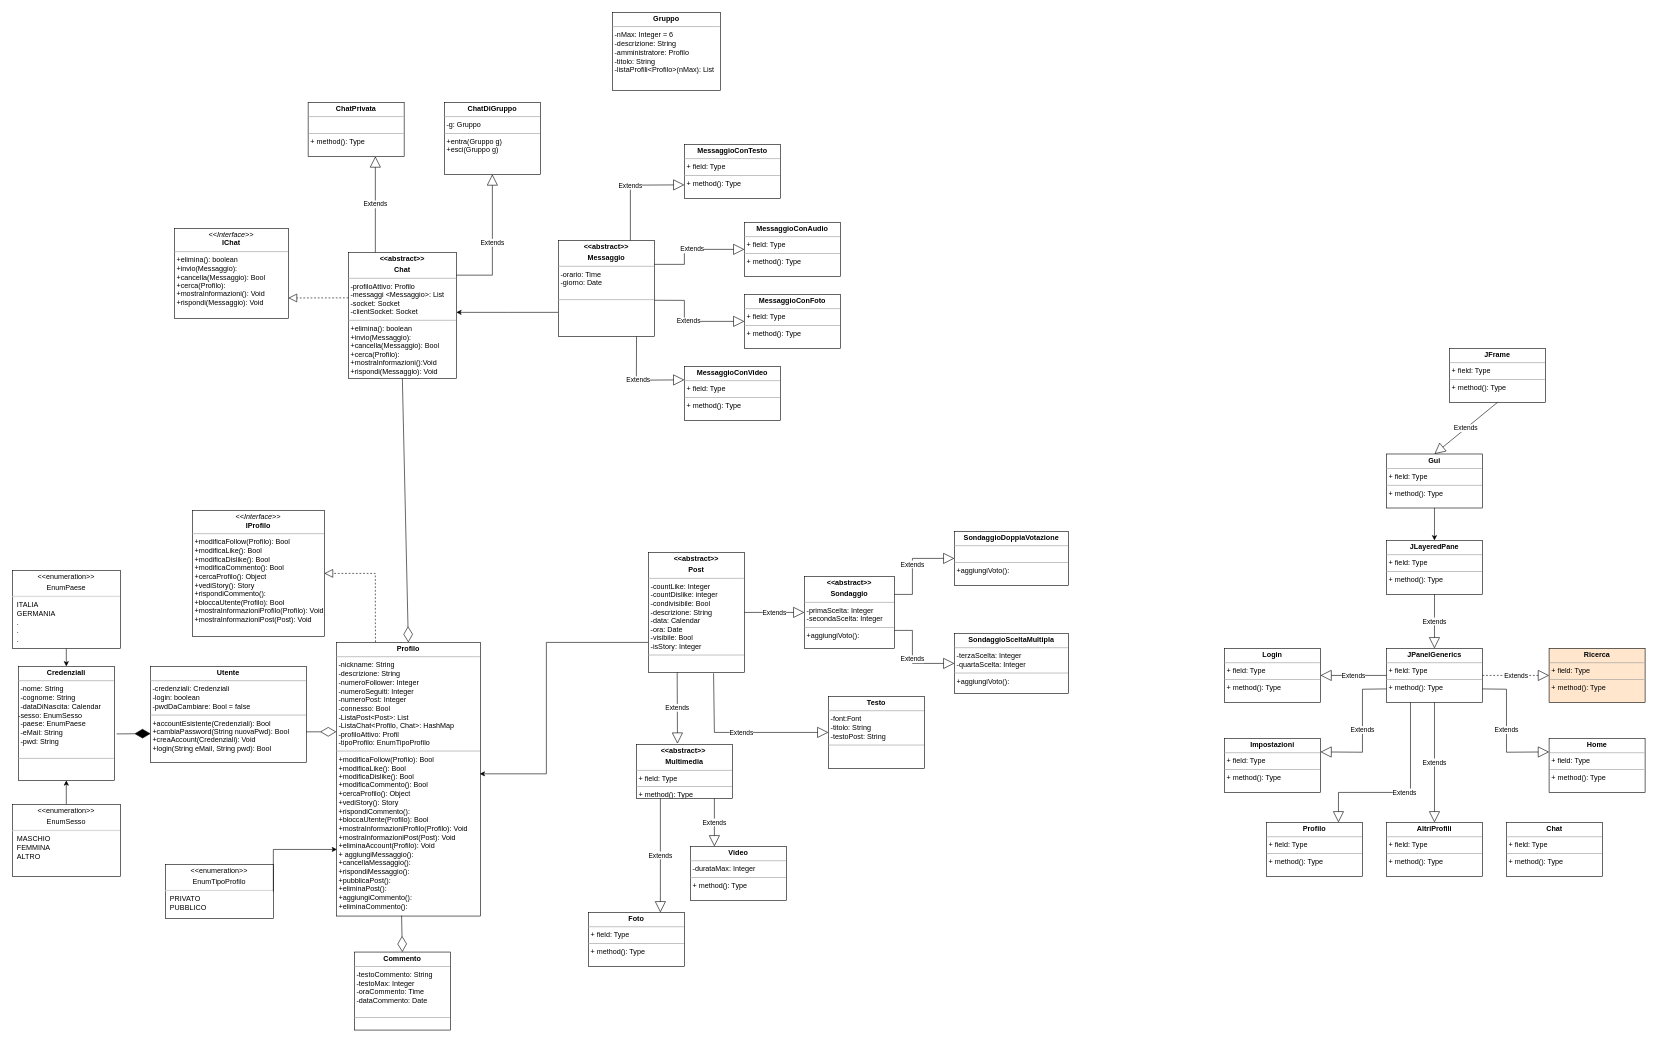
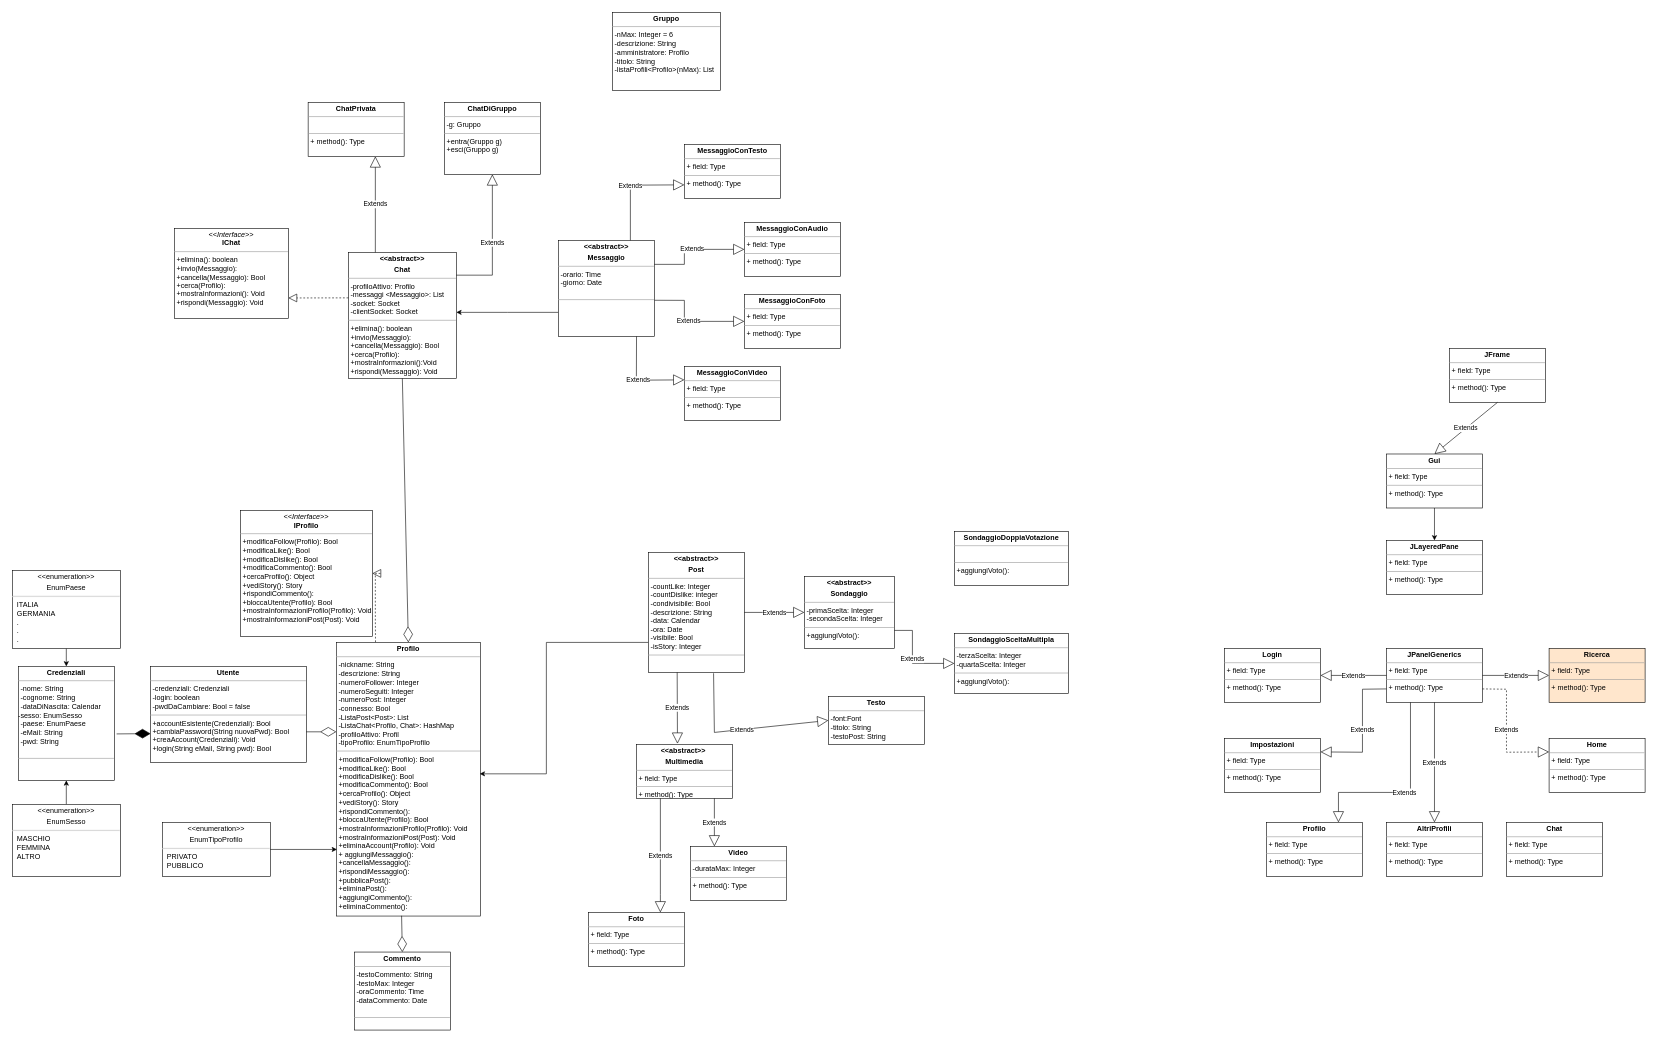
- <mxCell id="65" value="Extends" style="endArrow=block;endSize=16;endFill=0;html=1;rounded=0;entryX=0;entryY=0.5;entryDx=0;entryDy=0;exitX=1;exitY=0.25;exitDx=0;exitDy=0;" parent="1" source="10" target="63" edge="1"><mxGeometry width="160" relative="1" as="geometry"><mxPoint x="1220" y="1020" as="sourcePoint" /><mxPoint x="1330" y="1035" as="targetPoint" /><Array as="points"><mxPoint x="1520" y="990" /><mxPoint x="1520" y="930" /></Array></mxGeometry></mxCell>
- <mxCell id="61" value="&lt;p style=&quot;margin: 0px ; margin-top: 4px ; text-align: center&quot;&gt;&lt;i&gt;&amp;lt;&amp;lt;Interface&amp;gt;&amp;gt;&lt;/i&gt;&lt;br&gt;&lt;b&gt;IProfilo&lt;/b&gt;&lt;/p&gt;&lt;hr size=&quot;1&quot;&gt;&lt;p style=&quot;margin: 0px ; margin-left: 4px&quot;&gt;&lt;/p&gt;&lt;p style=&quot;margin: 0px 0px 0px 4px&quot;&gt;+modificaFollow(Profilo): Bool&lt;/p&gt;&lt;p style=&quot;margin: 0px 0px 0px 4px&quot;&gt;+modificaLike(): Bool&lt;/p&gt;&lt;p style=&quot;margin: 0px 0px 0px 4px&quot;&gt;+modificaDislike(): Bool&lt;/p&gt;&lt;p style=&quot;margin: 0px 0px 0px 4px&quot;&gt;+modificaCommento(): Bool&lt;/p&gt;&lt;p style=&quot;margin: 0px 0px 0px 4px&quot;&gt;+cercaProfilo(): Object&lt;/p&gt;&lt;p style=&quot;margin: 0px 0px 0px 4px&quot;&gt;+vediStory(): Story&lt;/p&gt;&lt;p style=&quot;margin: 0px 0px 0px 4px&quot;&gt;+rispondiCommento():&lt;/p&gt;&lt;p style=&quot;margin: 0px 0px 0px 4px&quot;&gt;+bloccaUtente(Profilo): Bool&lt;/p&gt;&lt;p style=&quot;margin: 0px 0px 0px 4px&quot;&gt;+mostraInformazioniProfilo(Profilo): Void&lt;/p&gt;&lt;p style=&quot;margin: 0px 0px 0px 4px&quot;&gt;+mostraInformazioniPost(Post): Void&lt;/p&gt;" style="verticalAlign=top;align=left;overflow=fill;fontSize=12;fontFamily=Helvetica;html=1;" parent="1" vertex="1"><mxGeometry x="320" y="850" width="220" height="210" as="geometry" /></mxCell>
+ <mxCell id="61" value="&lt;p style=&quot;margin: 0px ; margin-top: 4px ; text-align: center&quot;&gt;&lt;i&gt;&amp;lt;&amp;lt;Interface&amp;gt;&amp;gt;&lt;/i&gt;&lt;br&gt;&lt;b&gt;IProfilo&lt;/b&gt;&lt;/p&gt;&lt;hr size=&quot;1&quot;&gt;&lt;p style=&quot;margin: 0px ; margin-left: 4px&quot;&gt;&lt;/p&gt;&lt;p style=&quot;margin: 0px 0px 0px 4px&quot;&gt;+modificaFollow(Profilo): Bool&lt;/p&gt;&lt;p style=&quot;margin: 0px 0px 0px 4px&quot;&gt;+modificaLike(): Bool&lt;/p&gt;&lt;p style=&quot;margin: 0px 0px 0px 4px&quot;&gt;+modificaDislike(): Bool&lt;/p&gt;&lt;p style=&quot;margin: 0px 0px 0px 4px&quot;&gt;+modificaCommento(): Bool&lt;/p&gt;&lt;p style=&quot;margin: 0px 0px 0px 4px&quot;&gt;+cercaProfilo(): Object&lt;/p&gt;&lt;p style=&quot;margin: 0px 0px 0px 4px&quot;&gt;+vediStory(): Story&lt;/p&gt;&lt;p style=&quot;margin: 0px 0px 0px 4px&quot;&gt;+rispondiCommento():&lt;/p&gt;&lt;p style=&quot;margin: 0px 0px 0px 4px&quot;&gt;+bloccaUtente(Profilo): Bool&lt;/p&gt;&lt;p style=&quot;margin: 0px 0px 0px 4px&quot;&gt;+mostraInformazioniProfilo(Profilo): Void&lt;/p&gt;&lt;p style=&quot;margin: 0px 0px 0px 4px&quot;&gt;+mostraInformazioniPost(Post): Void&lt;/p&gt;" style="verticalAlign=top;align=left;overflow=fill;fontSize=12;fontFamily=Helvetica;html=1;" parent="1" vertex="1"><mxGeometry x="400" y="850" width="220" height="210" as="geometry" /></mxCell>
- <mxCell id="43" value="Extends" style="endArrow=block;endSize=16;endFill=0;html=1;rounded=0;exitX=0.5;exitY=1;exitDx=0;exitDy=0;entryX=0.5;entryY=0;entryDx=0;entryDy=0;" parent="1" source="38" target="42" edge="1"><mxGeometry width="160" relative="1" as="geometry"><mxPoint x="1960" y="1030" as="sourcePoint" /><mxPoint x="2120" y="1030" as="targetPoint" /></mxGeometry></mxCell>
- <mxCell id="55" value="Extends" style="endArrow=block;endSize=16;endFill=0;html=1;rounded=0;entryX=0;entryY=0.5;entryDx=0;entryDy=0;exitX=1;exitY=0.5;exitDx=0;exitDy=0;dashed=1;" parent="1" source="42" target="50" edge="1"><mxGeometry width="160" relative="1" as="geometry"><mxPoint x="2520" y="1100" as="sourcePoint" /><mxPoint x="2390" y="1100" as="targetPoint" /></mxGeometry></mxCell>
+ <mxCell id="55" value="Extends" style="endArrow=block;endSize=16;endFill=0;html=1;rounded=0;entryX=0;entryY=0.5;entryDx=0;entryDy=0;exitX=1;exitY=0.5;exitDx=0;exitDy=0;" parent="1" source="42" target="50" edge="1"><mxGeometry width="160" relative="1" as="geometry"><mxPoint x="2520" y="1100" as="sourcePoint" /><mxPoint x="2390" y="1100" as="targetPoint" /></mxGeometry></mxCell>
- <mxCell id="54" value="Extends" style="endArrow=block;endSize=16;endFill=0;html=1;rounded=0;entryX=0;entryY=0.25;entryDx=0;entryDy=0;exitX=1;exitY=0.75;exitDx=0;exitDy=0;" parent="1" source="42" target="49" edge="1"><mxGeometry width="160" relative="1" as="geometry"><mxPoint x="2500" y="1210" as="sourcePoint" /><mxPoint x="2370" y="1315" as="targetPoint" /><Array as="points"><mxPoint x="2510" y="1148" /><mxPoint x="2510" y="1253" /></Array></mxGeometry></mxCell>
+ <mxCell id="54" value="Extends" style="endArrow=block;endSize=16;endFill=0;html=1;rounded=0;entryX=0;entryY=0.25;entryDx=0;entryDy=0;exitX=1;exitY=0.75;exitDx=0;exitDy=0;dashed=1;" parent="1" source="42" target="49" edge="1"><mxGeometry width="160" relative="1" as="geometry"><mxPoint x="2500" y="1210" as="sourcePoint" /><mxPoint x="2370" y="1315" as="targetPoint" /><Array as="points"><mxPoint x="2510" y="1148" /><mxPoint x="2510" y="1253" /></Array></mxGeometry></mxCell>
- <mxCell id="13" value="&lt;p style=&quot;margin: 0px ; margin-top: 4px ; text-align: center&quot;&gt;&lt;b&gt;Testo&lt;/b&gt;&lt;/p&gt;&lt;hr size=&quot;1&quot;&gt;&lt;p style=&quot;margin: 0px ; margin-left: 4px&quot;&gt;-font:Font&lt;/p&gt;&lt;p style=&quot;margin: 0px ; margin-left: 4px&quot;&gt;-titolo: String&lt;/p&gt;&lt;p style=&quot;margin: 0px ; margin-left: 4px&quot;&gt;-testoPost: String&lt;/p&gt;&lt;hr size=&quot;1&quot;&gt;&lt;p style=&quot;margin: 0px ; margin-left: 4px&quot;&gt;&lt;br&gt;&lt;/p&gt;" style="verticalAlign=top;align=left;overflow=fill;fontSize=12;fontFamily=Helvetica;html=1;" parent="1" vertex="1"><mxGeometry x="1380" y="1160" width="160" height="120" as="geometry" /></mxCell>
+ <mxCell id="13" value="&lt;p style=&quot;margin: 0px ; margin-top: 4px ; text-align: center&quot;&gt;&lt;b&gt;Testo&lt;/b&gt;&lt;/p&gt;&lt;hr size=&quot;1&quot;&gt;&lt;p style=&quot;margin: 0px ; margin-left: 4px&quot;&gt;-font:Font&lt;/p&gt;&lt;p style=&quot;margin: 0px ; margin-left: 4px&quot;&gt;-titolo: String&lt;/p&gt;&lt;p style=&quot;margin: 0px ; margin-left: 4px&quot;&gt;-testoPost: String&lt;/p&gt;&lt;hr size=&quot;1&quot;&gt;&lt;p style=&quot;margin: 0px ; margin-left: 4px&quot;&gt;&lt;br&gt;&lt;/p&gt;" style="verticalAlign=top;align=left;overflow=fill;fontSize=12;fontFamily=Helvetica;html=1;" parent="1" vertex="1"><mxGeometry x="1380" y="1160" width="160" height="80" as="geometry" /></mxCell>
- <mxCell id="68" value="&lt;p style=&quot;margin: 4px 0px 0px ; text-align: center&quot;&gt;&amp;lt;&amp;lt;enumeration&amp;gt;&amp;gt;&lt;/p&gt;&lt;p style=&quot;margin: 4px 0px 0px ; text-align: center&quot;&gt;EnumTipoProfilo&lt;/p&gt;&lt;hr&gt;&lt;p style=&quot;margin: 0px ; margin-left: 8px&quot;&gt;PRIVATO&lt;/p&gt;&lt;p style=&quot;margin: 0px ; margin-left: 8px&quot;&gt;PUBBLICO&lt;/p&gt;&lt;p style=&quot;margin: 0px ; margin-left: 8px&quot;&gt;&lt;br&gt;&lt;/p&gt;" style="verticalAlign=top;align=left;overflow=fill;fontSize=12;fontFamily=Helvetica;html=1;" vertex="1" parent="1"><mxGeometry x="275" y="1440" width="180" height="90" as="geometry" /></mxCell>
+ <mxCell id="68" value="&lt;p style=&quot;margin: 4px 0px 0px ; text-align: center&quot;&gt;&amp;lt;&amp;lt;enumeration&amp;gt;&amp;gt;&lt;/p&gt;&lt;p style=&quot;margin: 4px 0px 0px ; text-align: center&quot;&gt;EnumTipoProfilo&lt;/p&gt;&lt;hr&gt;&lt;p style=&quot;margin: 0px ; margin-left: 8px&quot;&gt;PRIVATO&lt;/p&gt;&lt;p style=&quot;margin: 0px ; margin-left: 8px&quot;&gt;PUBBLICO&lt;/p&gt;&lt;p style=&quot;margin: 0px ; margin-left: 8px&quot;&gt;&lt;br&gt;&lt;/p&gt;" style="verticalAlign=top;align=left;overflow=fill;fontSize=12;fontFamily=Helvetica;html=1;" vertex="1" parent="1"><mxGeometry x="270" y="1370" width="180" height="90" as="geometry" /></mxCell>
